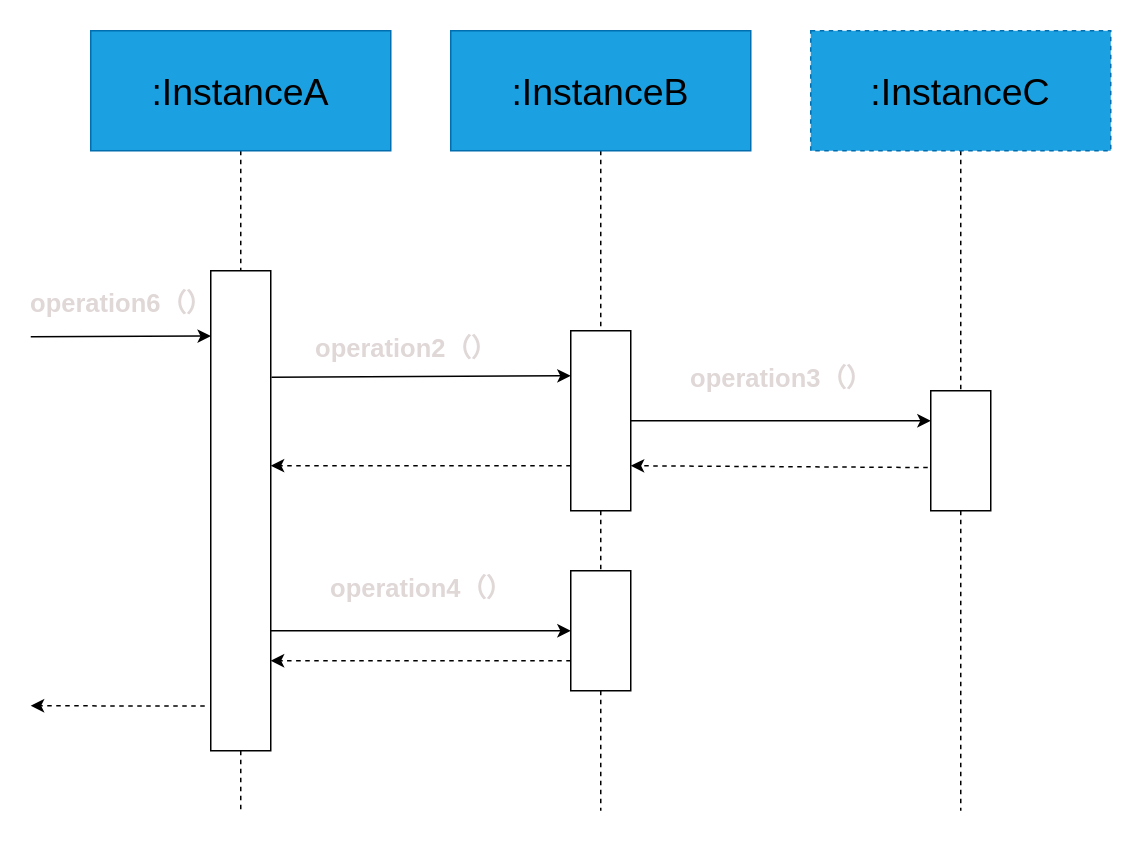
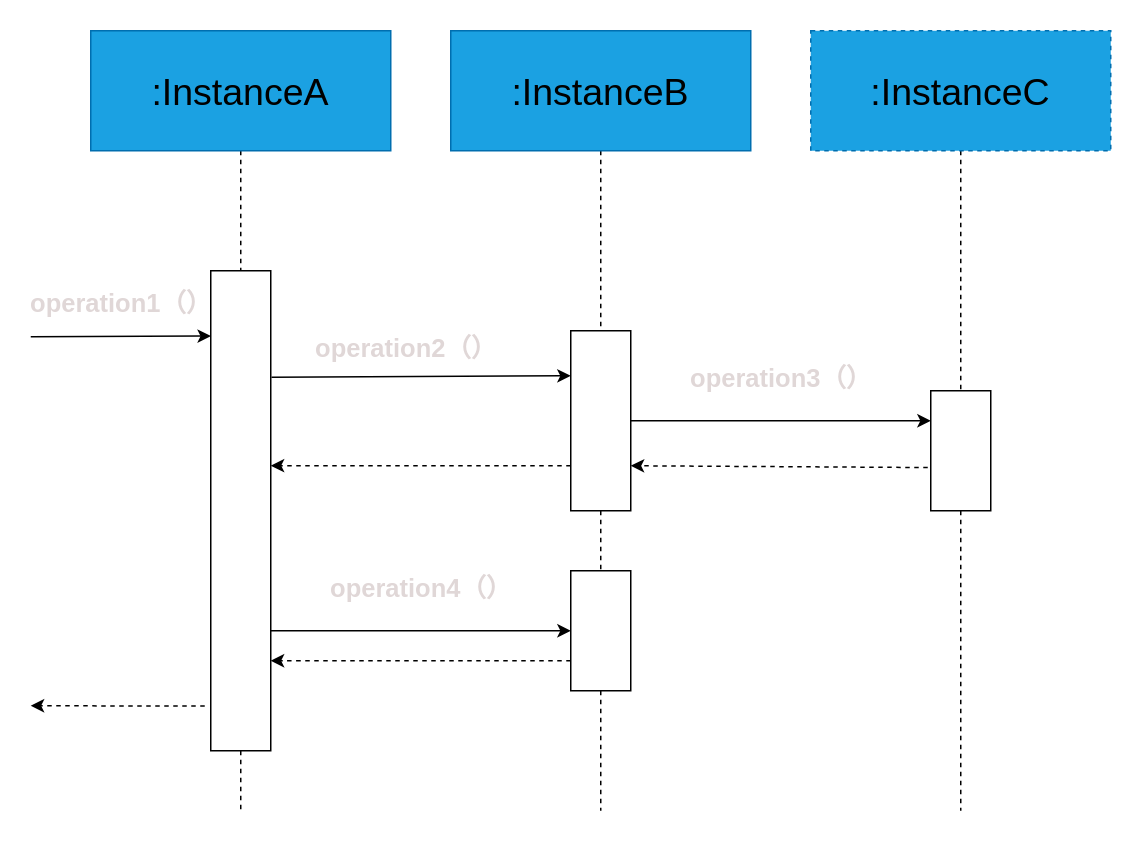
- <mxCell id="24" value="&lt;font style=&quot;font-size: 17px;&quot; color=&quot;#e0d7d7&quot;&gt;operation6（）&lt;/font&gt;" style="text;strokeColor=none;fillColor=none;html=1;fontSize=24;fontStyle=1;verticalAlign=middle;align=center;fontColor=#000000;" vertex="1" parent="1"><mxGeometry y="180" width="120" height="40" as="geometry" x="20" /></mxCell>
+ <mxCell id="24" value="&lt;font style=&quot;font-size: 17px;&quot; color=&quot;#e0d7d7&quot;&gt;operation1（）&lt;/font&gt;" style="text;strokeColor=none;fillColor=none;html=1;fontSize=24;fontStyle=1;verticalAlign=middle;align=center;fontColor=#000000;" vertex="1" parent="1"><mxGeometry y="180" width="120" height="40" as="geometry" x="20" /></mxCell>
